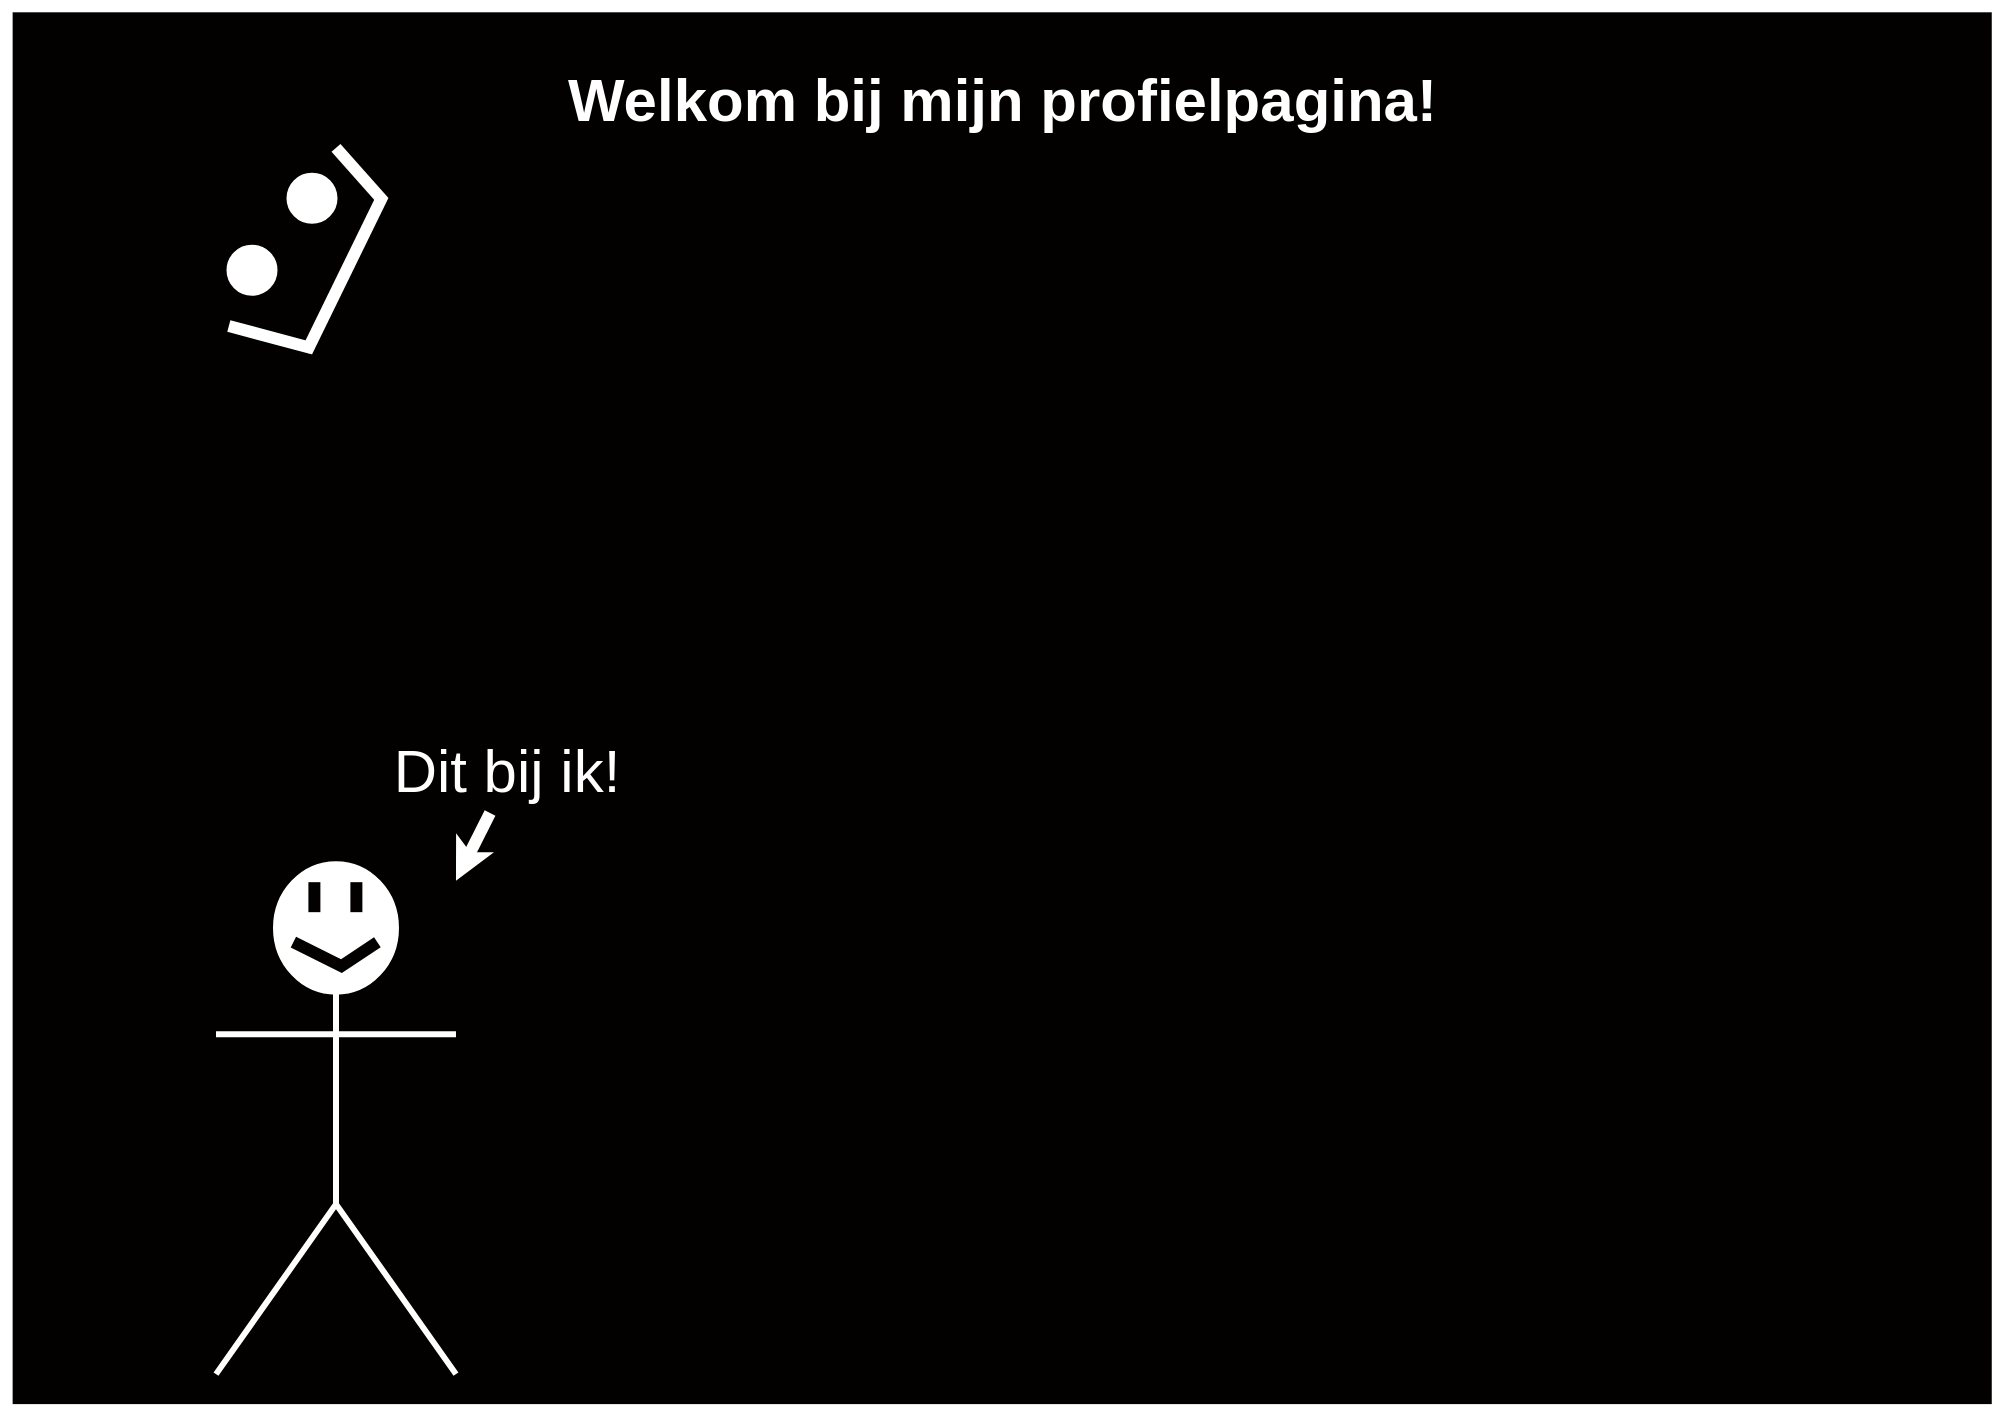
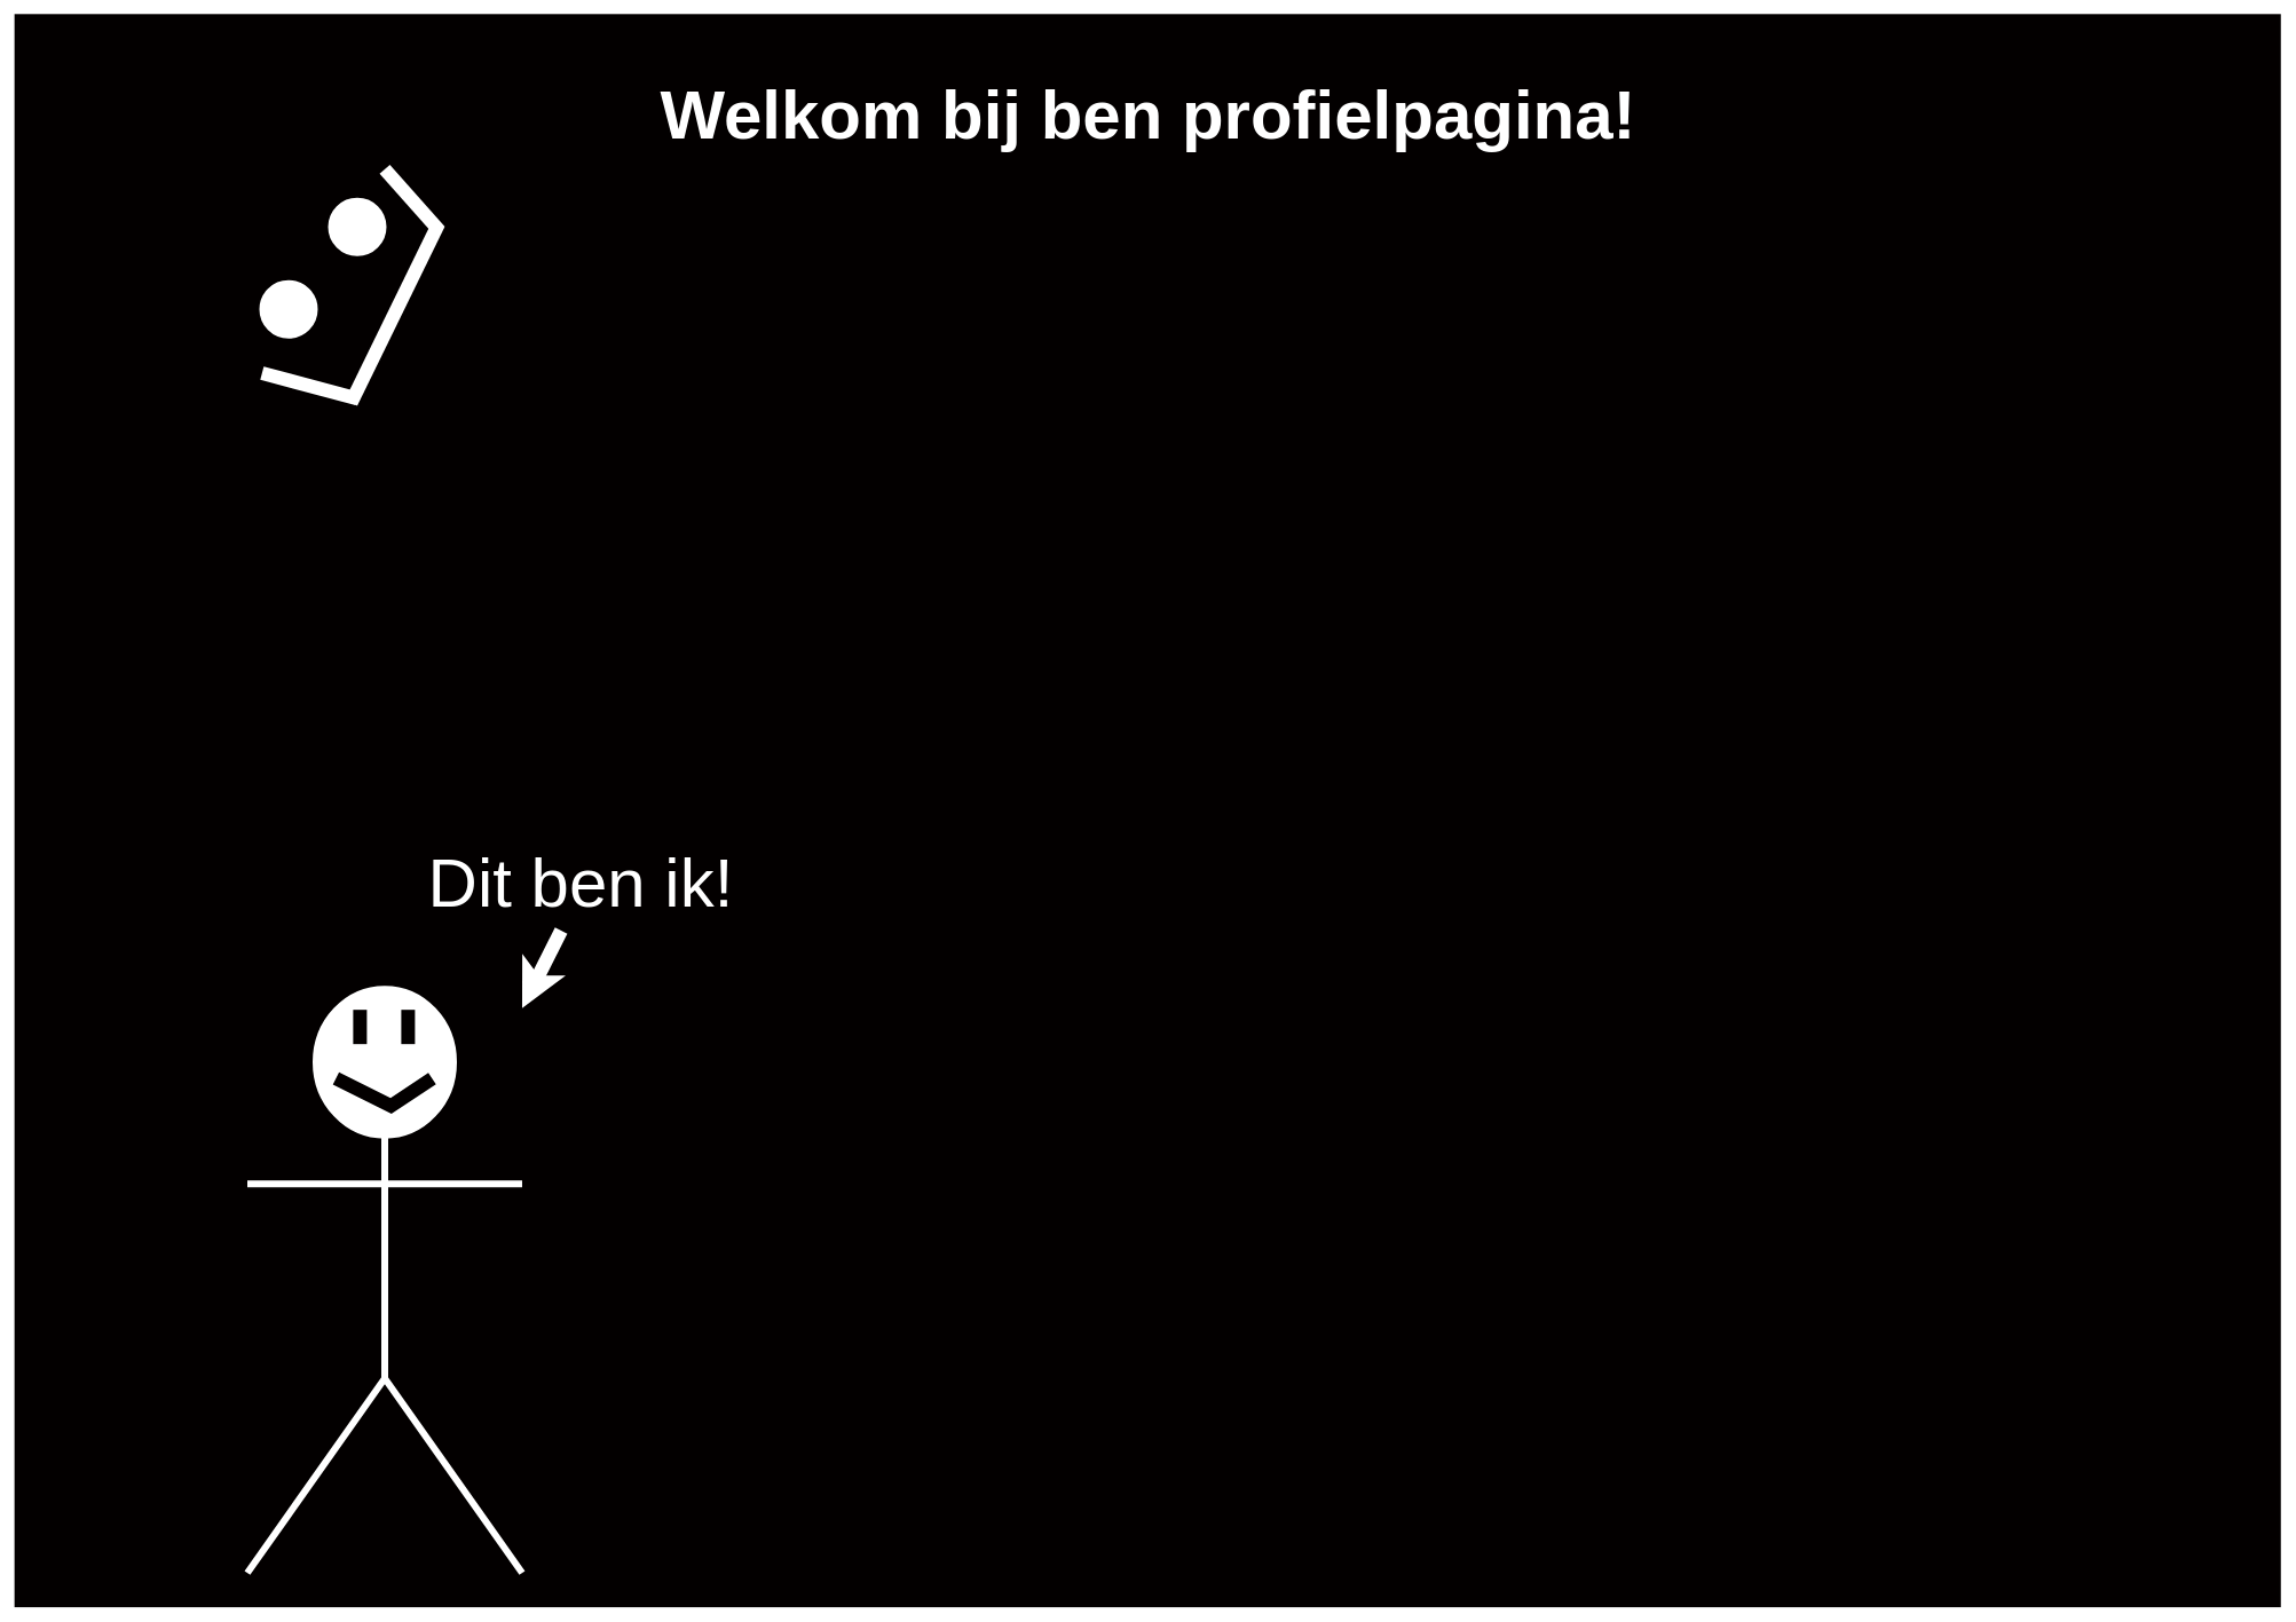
- <mxCell id="3" value="Welkom bij mijn profielpagina!" style="text;html=1;align=center;verticalAlign=middle;resizable=0;points=[];autosize=1;fontColor=#FFFFFF;fontStyle=1;fontSize=100;" vertex="1" parent="1"><mxGeometry x="935" y="100" width="1470" height="130" as="geometry" /></mxCell>
+ <mxCell id="3" value="Welkom bij ben profielpagina!" style="text;html=1;align=center;verticalAlign=middle;resizable=0;points=[];autosize=1;fontColor=#FFFFFF;fontStyle=1;fontSize=100;" vertex="1" parent="1"><mxGeometry x="935" y="100" width="1470" height="130" as="geometry" /></mxCell>
- <mxCell id="13" value="&lt;font style=&quot;font-size: 100px;&quot;&gt;Dit bij ik!&lt;/font&gt;" style="text;html=1;align=center;verticalAlign=middle;resizable=0;points=[];autosize=1;fontSize=100;fontColor=#FFFFFF;" vertex="1" parent="1"><mxGeometry x="609" y="1220" width="470" height="130" as="geometry" /></mxCell>
+ <mxCell id="13" value="&lt;font style=&quot;font-size: 100px;&quot;&gt;Dit ben ik!&lt;/font&gt;" style="text;html=1;align=center;verticalAlign=middle;resizable=0;points=[];autosize=1;fontSize=100;fontColor=#FFFFFF;" vertex="1" parent="1"><mxGeometry x="609" y="1220" width="470" height="130" as="geometry" /></mxCell>
